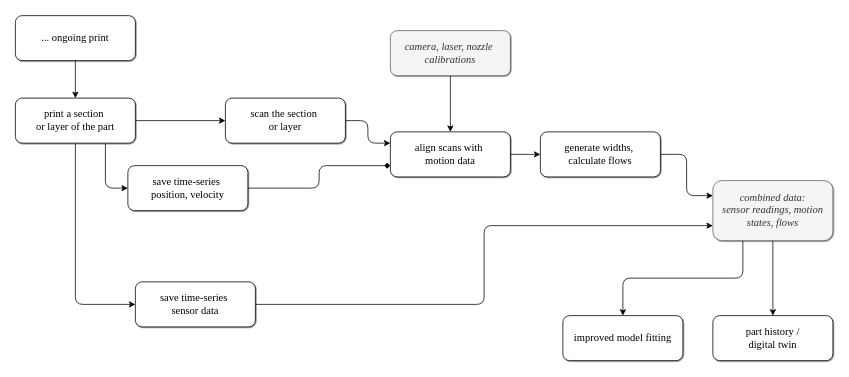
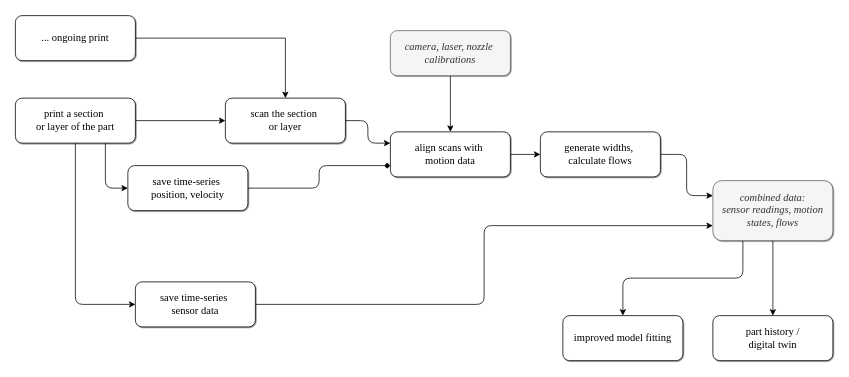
- <mxCell id="23" value="" style="edgeStyle=orthogonalEdgeStyle;rounded=0;orthogonalLoop=1;jettySize=auto;html=1;" edge="1" parent="1" source="24" target="5"><mxGeometry relative="1" as="geometry" /></mxCell>
+ <mxCell id="23" value="" style="edgeStyle=orthogonalEdgeStyle;rounded=0;orthogonalLoop=1;jettySize=auto;html=1;" edge="1" parent="1" source="24" target="9"><mxGeometry relative="1" as="geometry" /></mxCell>
